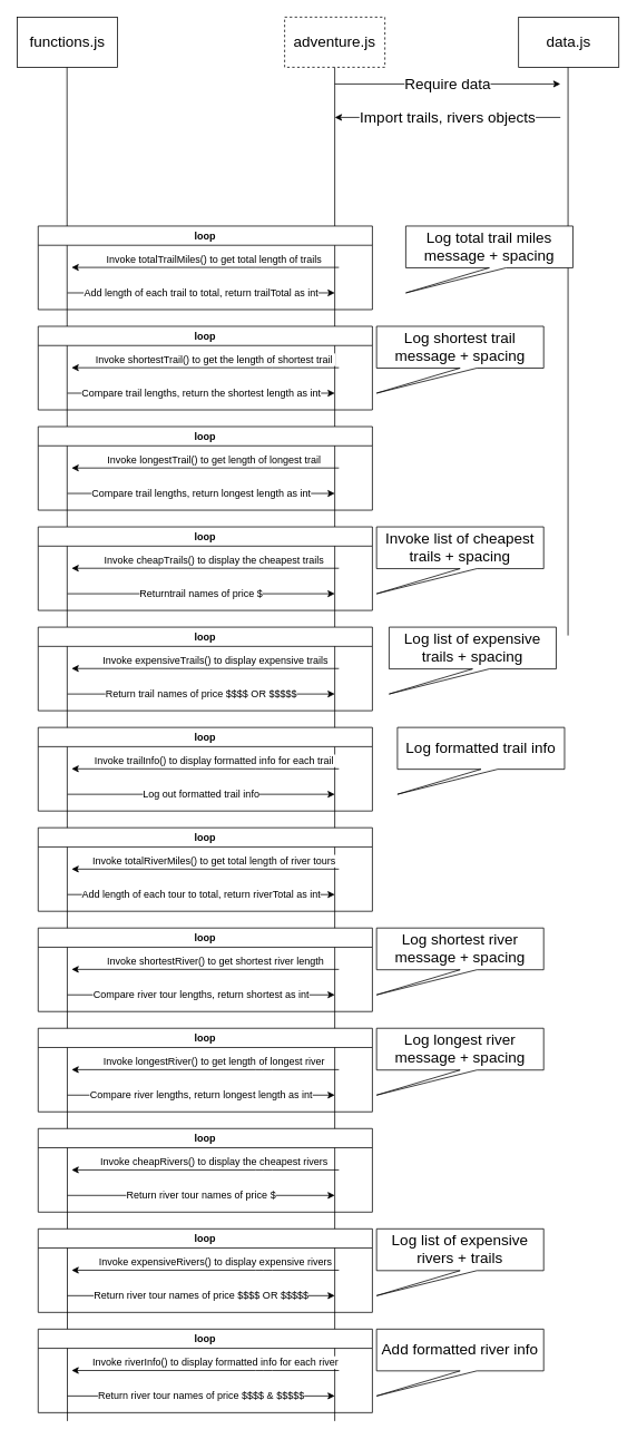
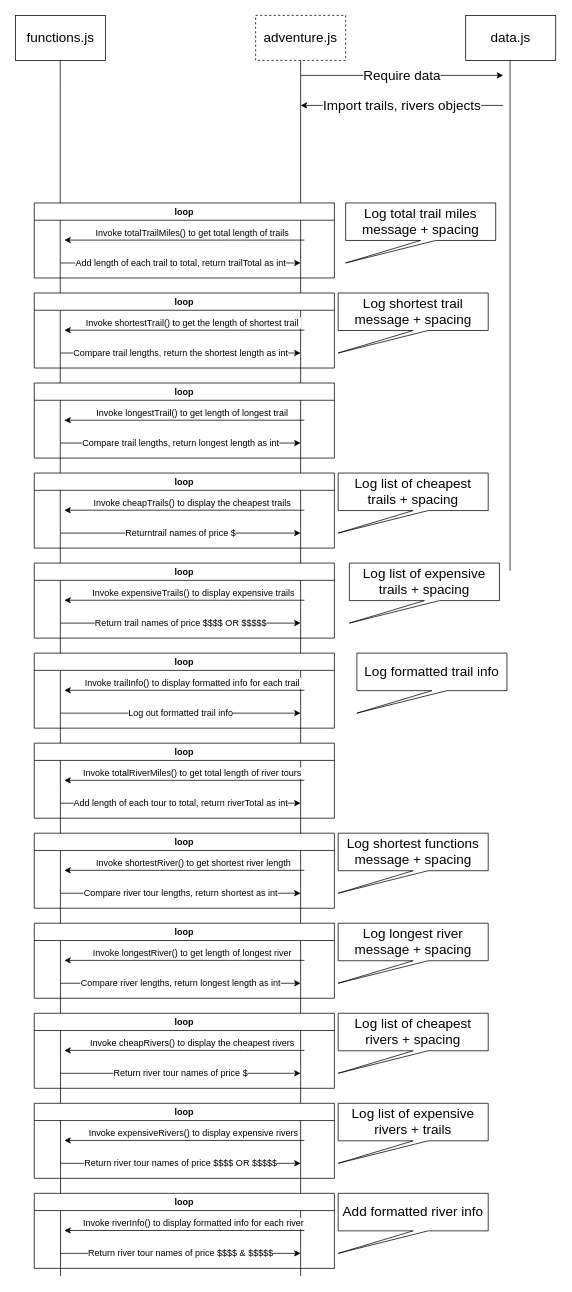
- <mxCell id="58" value="&lt;font style=&quot;font-size: 18px;&quot;&gt;Log total trail miles message + spacing&lt;/font&gt;" style="shape=callout;whiteSpace=wrap;html=1;perimeter=calloutPerimeter;fontSize=12;position2=0;" vertex="1" parent="1"><mxGeometry x="485" y="270" width="200" height="80" as="geometry" /></mxCell>
+ <mxCell id="58" value="&lt;font style=&quot;font-size: 18px;&quot;&gt;Log total trail miles message + spacing&lt;/font&gt;" style="shape=callout;whiteSpace=wrap;html=1;perimeter=calloutPerimeter;fontSize=12;position2=0;" vertex="1" parent="1"><mxGeometry x="460" y="270" width="200" height="80" as="geometry" /></mxCell>
- <mxCell id="62" value="&lt;font style=&quot;font-size: 18px;&quot;&gt;Invoke list of cheapest trails + spacing&lt;/font&gt;" style="shape=callout;whiteSpace=wrap;html=1;perimeter=calloutPerimeter;fontSize=12;position2=0;" vertex="1" parent="1"><mxGeometry x="450" y="630" width="200" height="80" as="geometry" /></mxCell>
+ <mxCell id="62" value="&lt;font style=&quot;font-size: 18px;&quot;&gt;Log list of cheapest trails + spacing&lt;/font&gt;" style="shape=callout;whiteSpace=wrap;html=1;perimeter=calloutPerimeter;fontSize=12;position2=0;" vertex="1" parent="1"><mxGeometry x="450" y="630" width="200" height="80" as="geometry" /></mxCell>
- <mxCell id="60" value="&lt;font style=&quot;font-size: 18px;&quot;&gt;Log shortest river message + spacing&lt;/font&gt;" style="shape=callout;whiteSpace=wrap;html=1;perimeter=calloutPerimeter;fontSize=12;position2=0;" vertex="1" parent="1"><mxGeometry x="450" y="1110" width="200" height="80" as="geometry" /></mxCell>
+ <mxCell id="60" value="&lt;font style=&quot;font-size: 18px;&quot;&gt;Log shortest functions message + spacing&lt;/font&gt;" style="shape=callout;whiteSpace=wrap;html=1;perimeter=calloutPerimeter;fontSize=12;position2=0;" vertex="1" parent="1"><mxGeometry x="450" y="1110" width="200" height="80" as="geometry" /></mxCell>
+ <mxCell id="64" value="&lt;font style=&quot;font-size: 18px;&quot;&gt;Log list of cheapest rivers + spacing&lt;/font&gt;" style="shape=callout;whiteSpace=wrap;html=1;perimeter=calloutPerimeter;fontSize=12;position2=0;" vertex="1" parent="1"><mxGeometry x="450" y="1350" width="200" height="80" as="geometry" /></mxCell>
